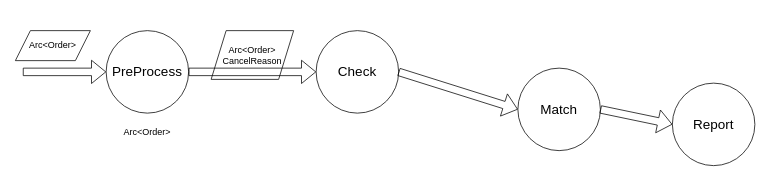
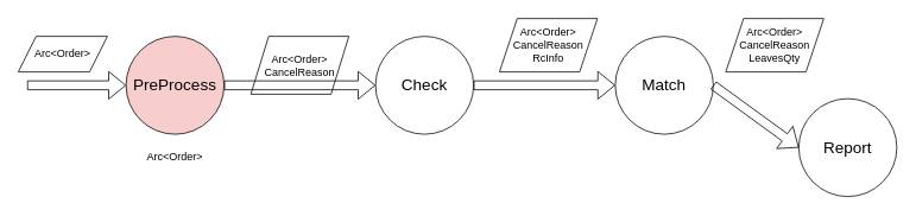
+ <mxCell id="7" value="Arc&amp;lt;Order&amp;gt;&lt;br&gt;CancelReason&lt;br&gt;RcInfo" style="shape=parallelogram;perimeter=parallelogramPerimeter;whiteSpace=wrap;html=1;fixedSize=1;" parent="1" vertex="1"><mxGeometry x="560" y="20" width="110" height="60" as="geometry" /></mxCell>
+ <mxCell id="9" value="Arc&amp;lt;Order&amp;gt;&lt;br&gt;CancelReason&lt;br&gt;LeavesQty" style="shape=parallelogram;perimeter=parallelogramPerimeter;whiteSpace=wrap;html=1;fixedSize=1;" parent="1" vertex="1"><mxGeometry x="814" y="20" width="110" height="60" as="geometry" /></mxCell>
- <mxCell id="3" value="&lt;font style=&quot;font-size: 18px;&quot;&gt;PreProcess&lt;/font&gt;" style="ellipse;whiteSpace=wrap;html=1;aspect=fixed;" parent="1" vertex="1"><mxGeometry x="141" y="40" width="110" height="110" as="geometry" /></mxCell>
+ <mxCell id="3" value="&lt;font style=&quot;font-size: 18px;&quot;&gt;PreProcess&lt;/font&gt;" style="ellipse;whiteSpace=wrap;html=1;aspect=fixed;fillColor=#f8cecc;" parent="1" vertex="1"><mxGeometry x="141" y="40" width="110" height="110" as="geometry" /></mxCell>
- <mxCell id="8" value="&lt;font style=&quot;font-size: 18px;&quot;&gt;Match&lt;/font&gt;" style="ellipse;whiteSpace=wrap;html=1;aspect=fixed;" parent="1" vertex="1"><mxGeometry x="690" y="90" width="110" height="110" as="geometry" /></mxCell>
+ <mxCell id="8" value="&lt;font style=&quot;font-size: 18px;&quot;&gt;Match&lt;/font&gt;" style="ellipse;whiteSpace=wrap;html=1;aspect=fixed;" parent="1" vertex="1"><mxGeometry x="690" y="40" width="110" height="110" as="geometry" /></mxCell>
